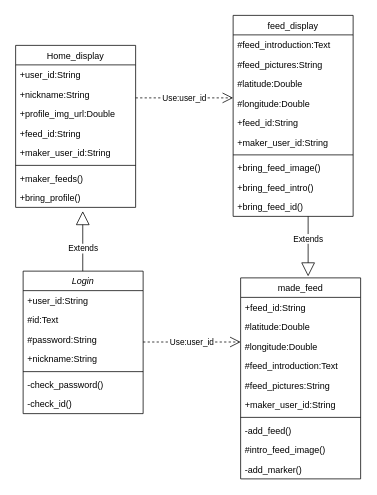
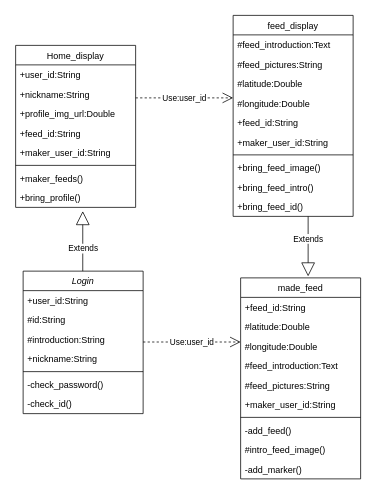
- <mxCell id="35" value="#id:Text" style="text;align=left;verticalAlign=top;spacingLeft=4;spacingRight=4;overflow=hidden;rotatable=0;points=[[0,0.5],[1,0.5]];portConstraint=eastwest;rounded=0;shadow=0;html=0;" vertex="1" parent="33"><mxGeometry y="52" width="160" height="26" as="geometry" /></mxCell>
+ <mxCell id="35" value="#id:String" style="text;align=left;verticalAlign=top;spacingLeft=4;spacingRight=4;overflow=hidden;rotatable=0;points=[[0,0.5],[1,0.5]];portConstraint=eastwest;rounded=0;shadow=0;html=0;" vertex="1" parent="33"><mxGeometry y="52" width="160" height="26" as="geometry" /></mxCell>
- <mxCell id="36" value="#password:String" style="text;align=left;verticalAlign=top;spacingLeft=4;spacingRight=4;overflow=hidden;rotatable=0;points=[[0,0.5],[1,0.5]];portConstraint=eastwest;rounded=0;shadow=0;html=0;" vertex="1" parent="33"><mxGeometry y="78" width="160" height="26" as="geometry" /></mxCell>
+ <mxCell id="36" value="#introduction:String" style="text;align=left;verticalAlign=top;spacingLeft=4;spacingRight=4;overflow=hidden;rotatable=0;points=[[0,0.5],[1,0.5]];portConstraint=eastwest;rounded=0;shadow=0;html=0;" vertex="1" parent="33"><mxGeometry y="78" width="160" height="26" as="geometry" /></mxCell>
